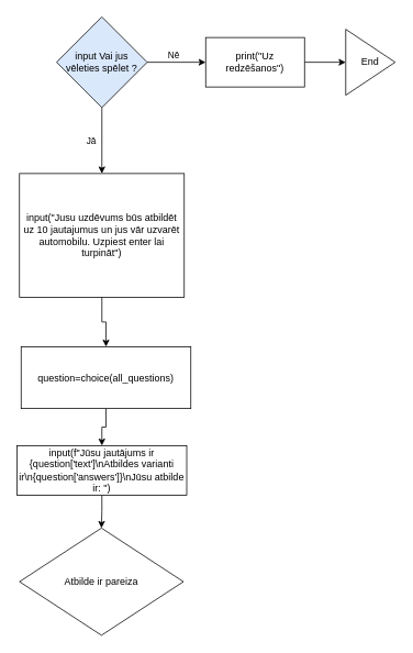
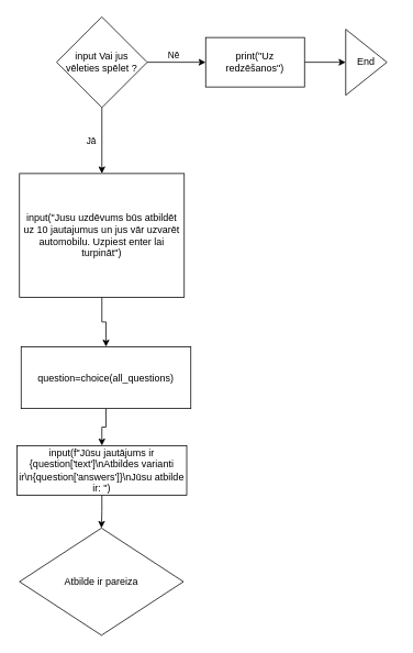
- <mxCell id="6" value="input Vai jus vēleties spēlet ?" style="rhombus;whiteSpace=wrap;html=1;fillColor=#dae8fc;" parent="1" vertex="1"><mxGeometry x="68" y="20" width="110" height="110" as="geometry" /></mxCell>
+ <mxCell id="6" value="input Vai jus vēleties spēlet ?" style="rhombus;whiteSpace=wrap;html=1;" parent="1" vertex="1"><mxGeometry x="68" y="20" width="110" height="110" as="geometry" /></mxCell>
- <mxCell id="11" value="End" style="triangle;whiteSpace=wrap;html=1;" parent="1" vertex="1"><mxGeometry x="419" y="35" width="60" height="80" as="geometry" /></mxCell>
+ <mxCell id="11" value="End" style="triangle;whiteSpace=wrap;html=1;" parent="1" vertex="1"><mxGeometry x="419" y="35" width="50" height="80" as="geometry" /></mxCell>
